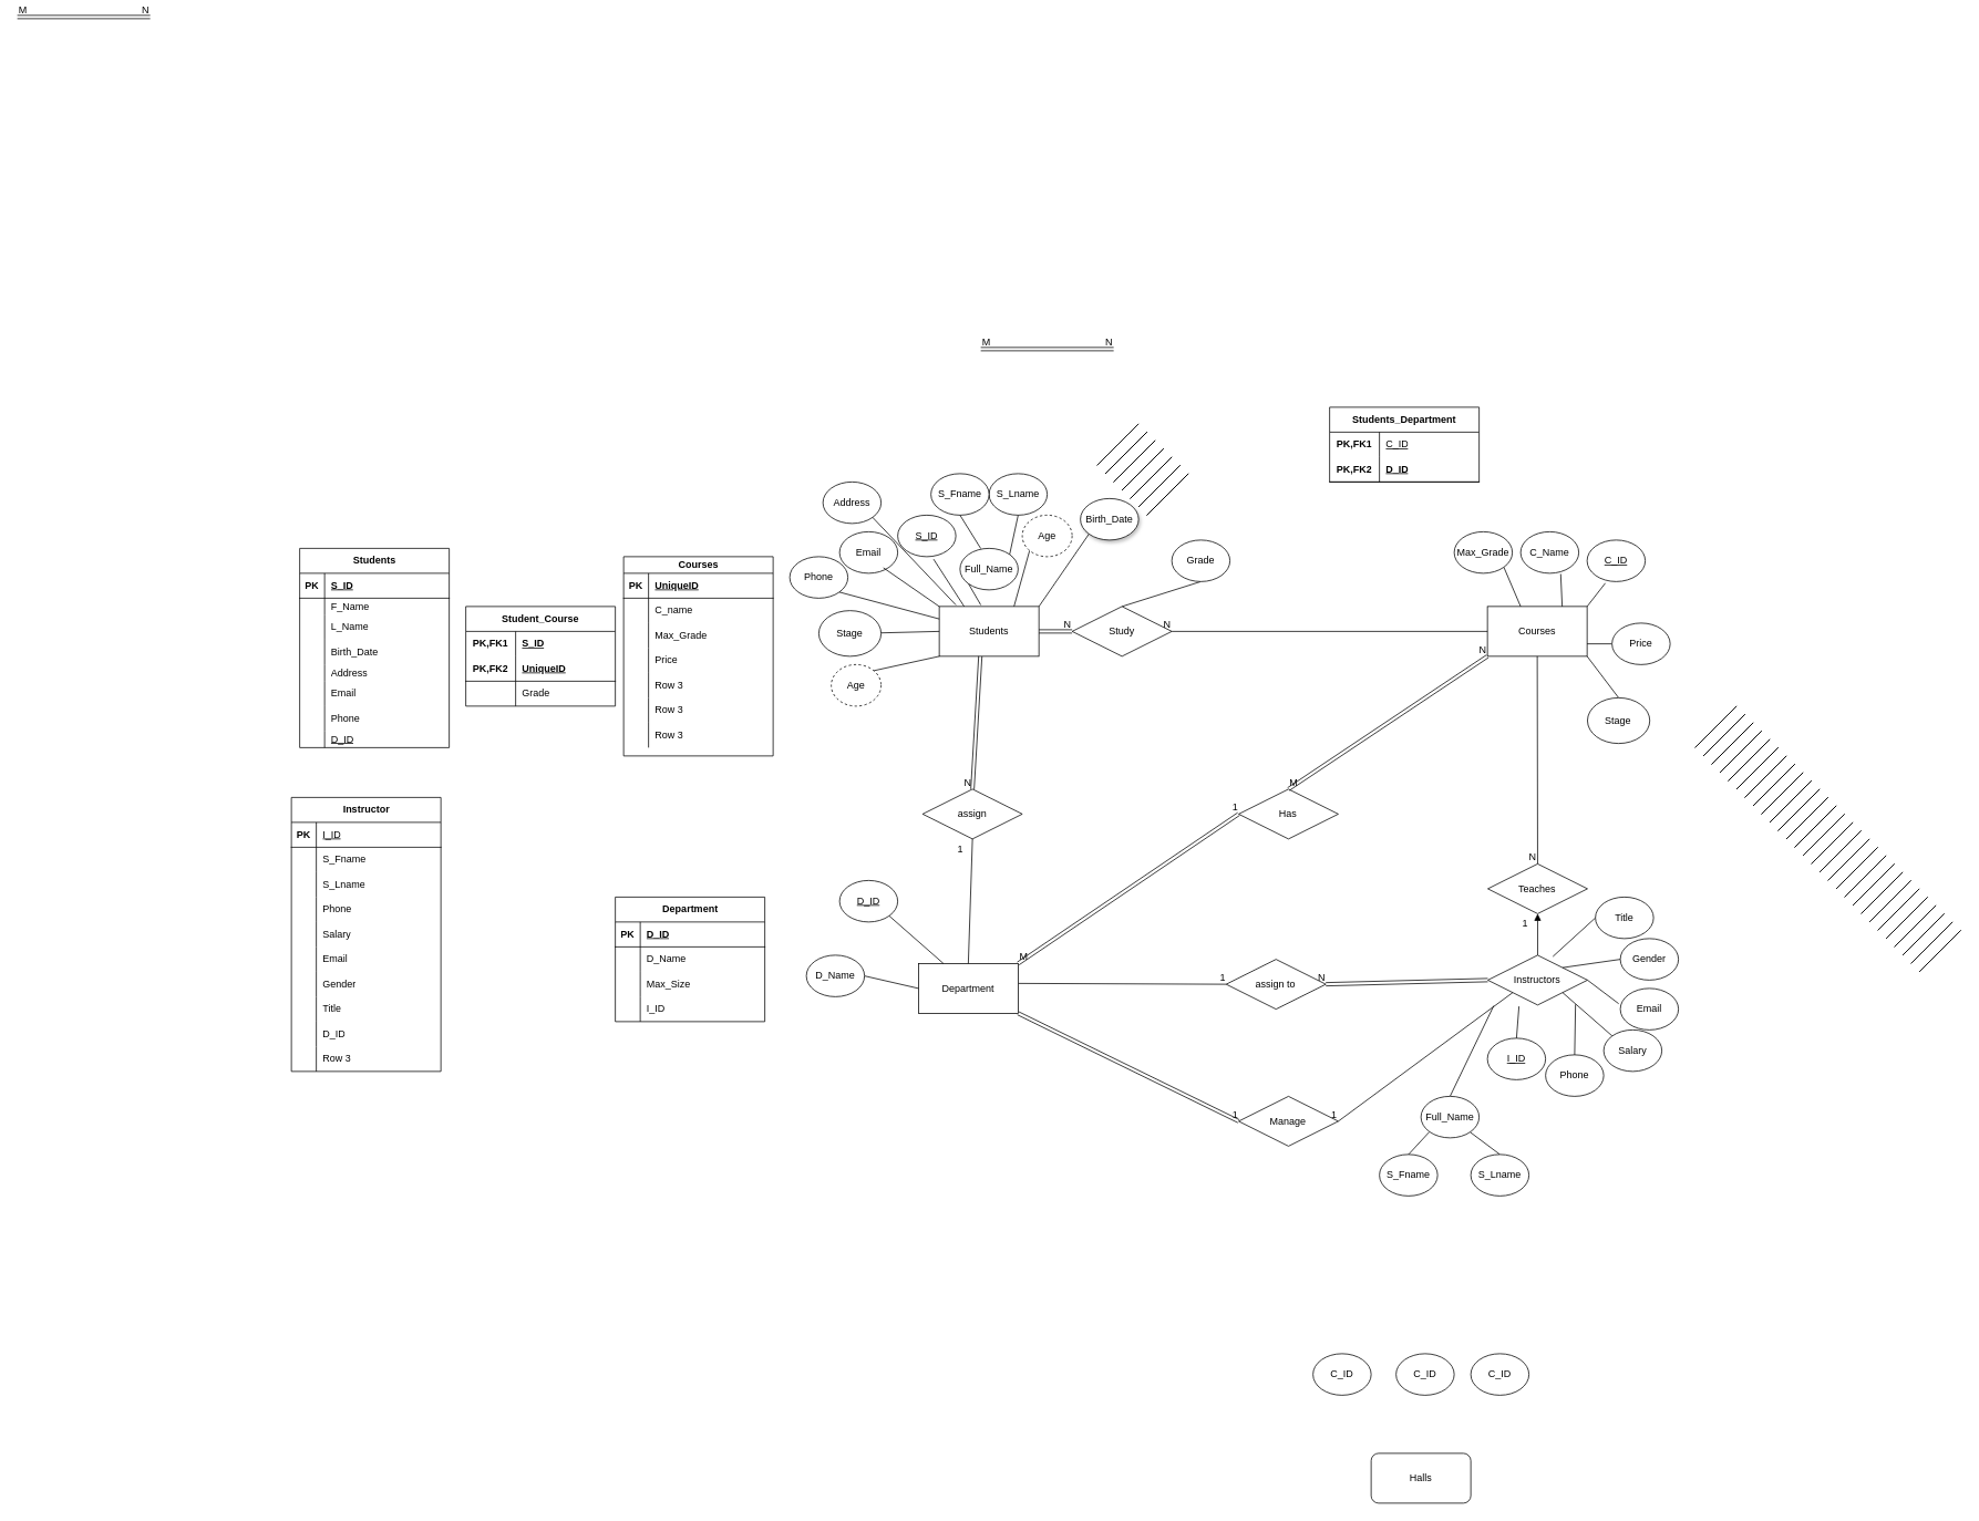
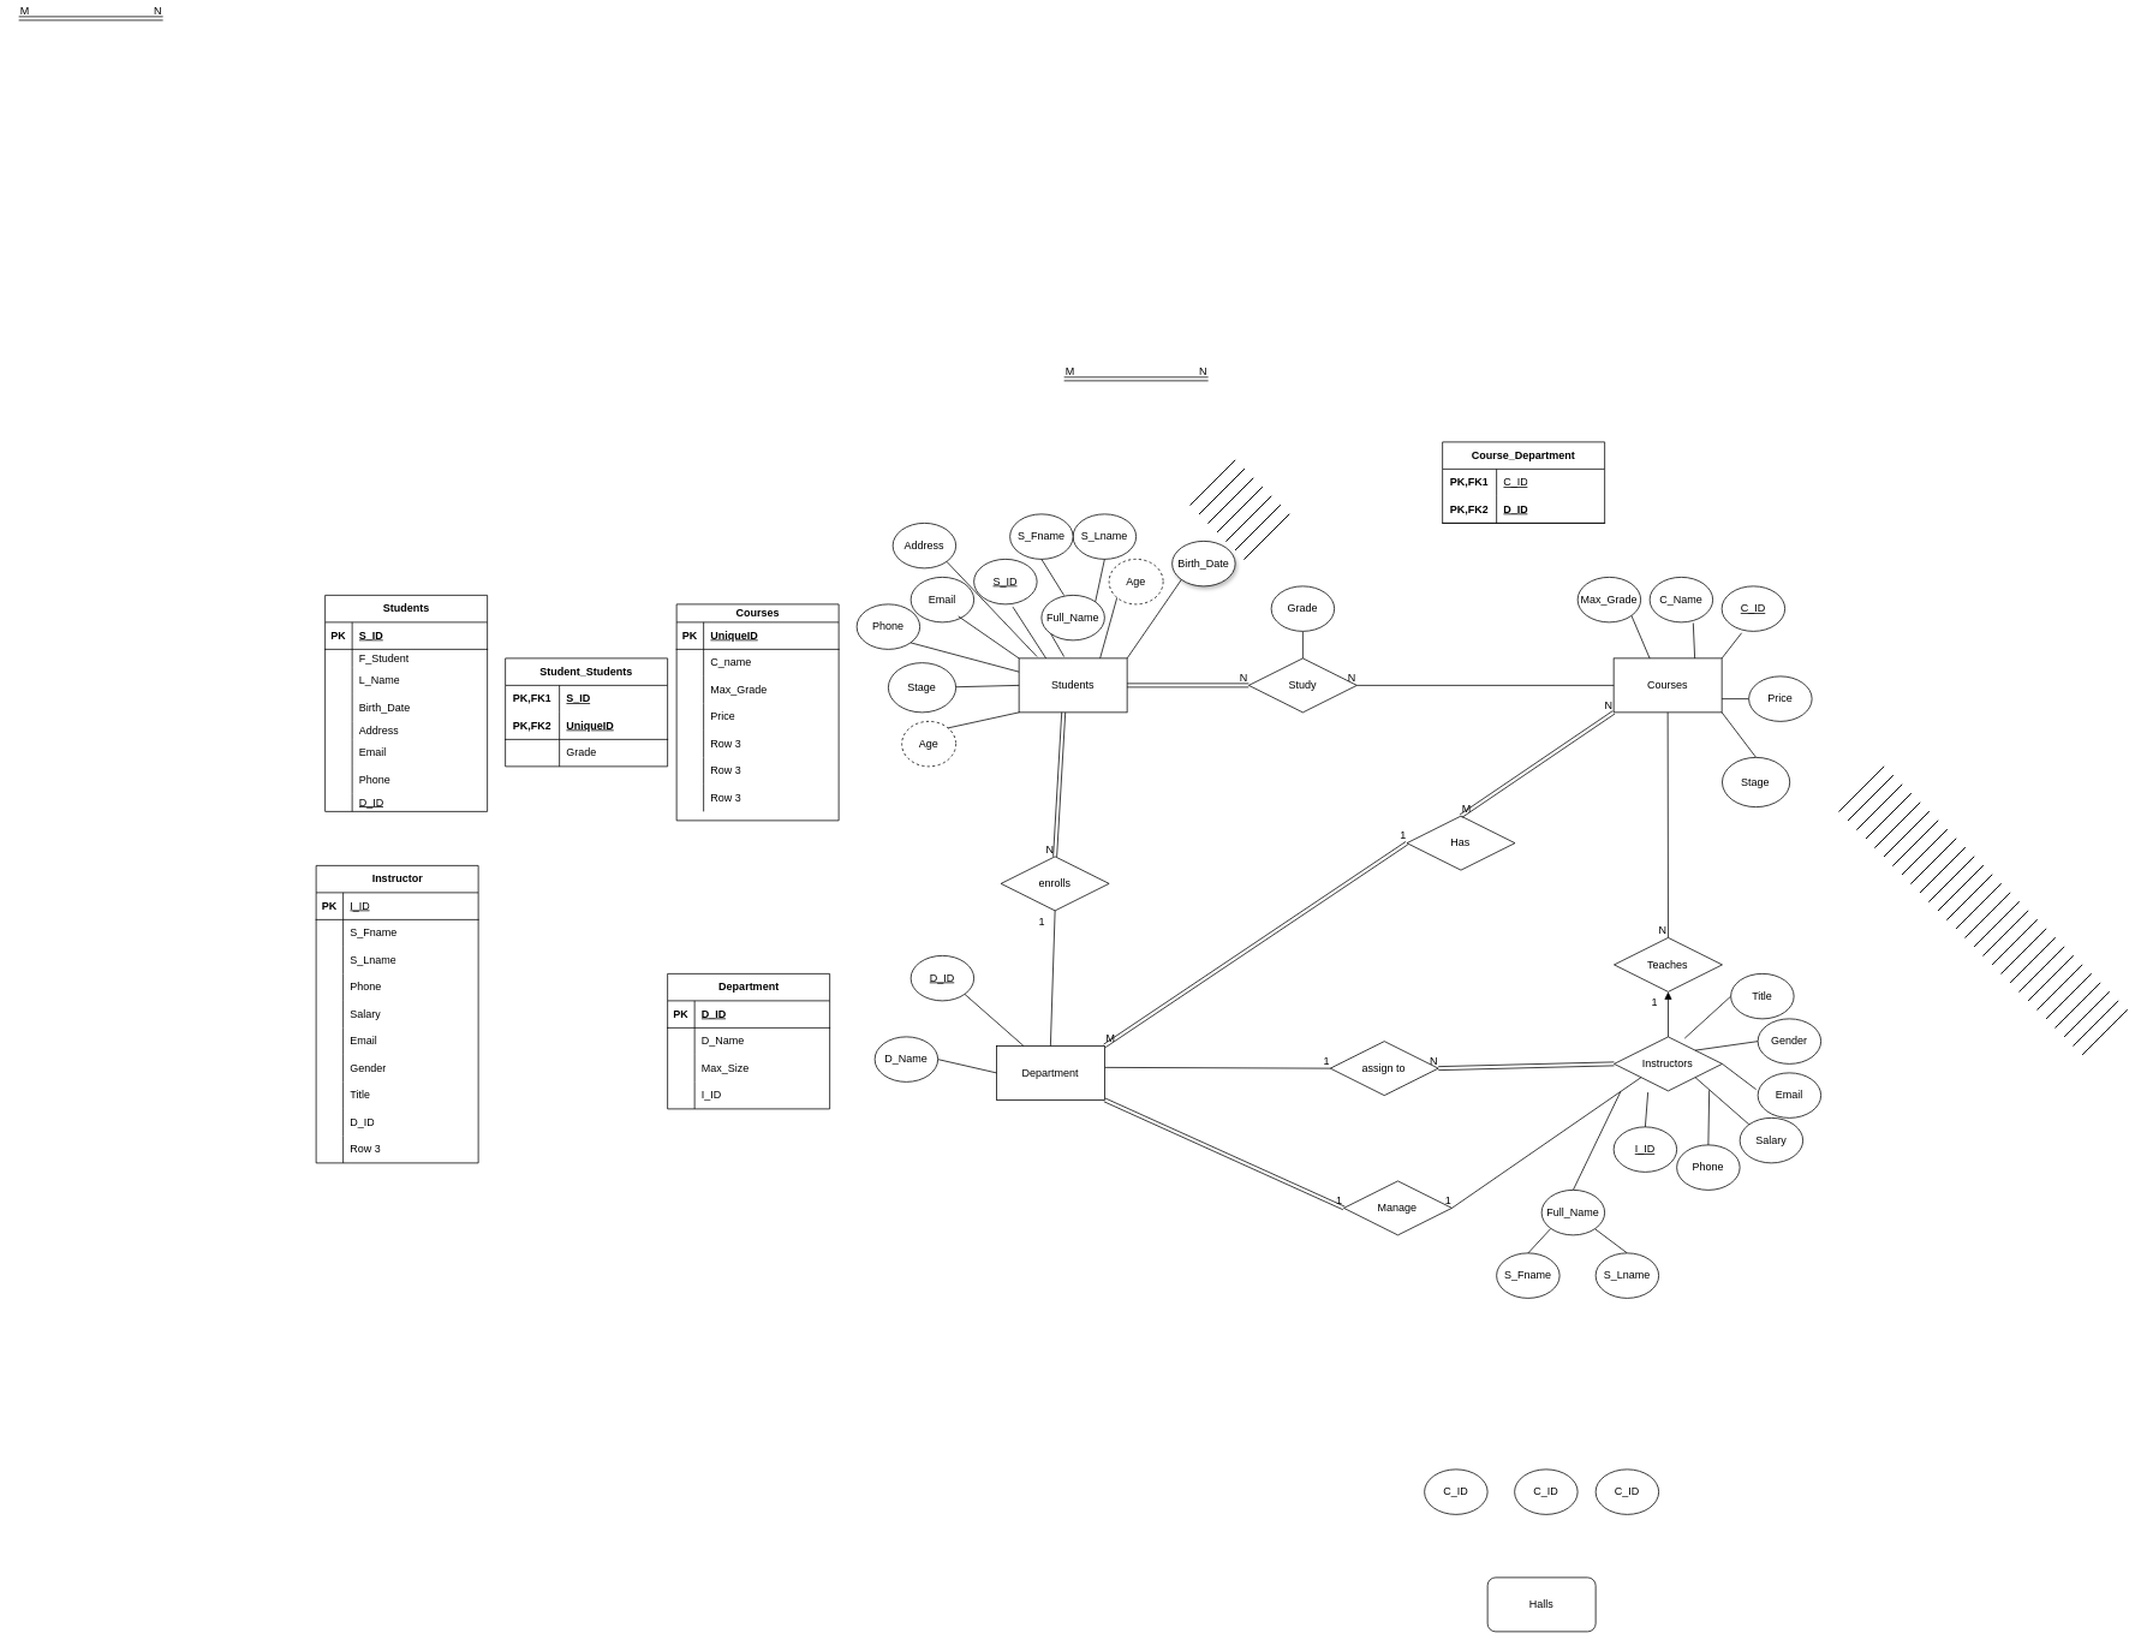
- <mxCell id="291" value="Students_Department" style="shape=table;startSize=30;container=1;collapsible=1;childLayout=tableLayout;fixedRows=1;rowLines=0;fontStyle=1;align=center;resizeLast=1;html=1;whiteSpace=wrap;" parent="1" vertex="1"><mxGeometry x="1600" y="490" width="180" height="90" as="geometry" /></mxCell>
+ <mxCell id="291" value="Course_Department" style="shape=table;startSize=30;container=1;collapsible=1;childLayout=tableLayout;fixedRows=1;rowLines=0;fontStyle=1;align=center;resizeLast=1;html=1;whiteSpace=wrap;" parent="1" vertex="1"><mxGeometry x="1600" y="490" width="180" height="90" as="geometry" /></mxCell>
- <mxCell id="196" value="F_Name" style="shape=partialRectangle;connectable=0;fillColor=none;top=0;left=0;bottom=0;right=0;align=left;spacingLeft=6;overflow=hidden;whiteSpace=wrap;html=1;" parent="194" vertex="1"><mxGeometry x="30" width="150" height="20" as="geometry"><mxRectangle width="150" height="20" as="alternateBounds" /></mxGeometry></mxCell>
+ <mxCell id="196" value="F_Student" style="shape=partialRectangle;connectable=0;fillColor=none;top=0;left=0;bottom=0;right=0;align=left;spacingLeft=6;overflow=hidden;whiteSpace=wrap;html=1;" parent="194" vertex="1"><mxGeometry x="30" width="150" height="20" as="geometry"><mxRectangle width="150" height="20" as="alternateBounds" /></mxGeometry></mxCell>
- <mxCell id="215" value="Student_Course" style="shape=table;startSize=30;container=1;collapsible=1;childLayout=tableLayout;fixedRows=1;rowLines=0;fontStyle=1;align=center;resizeLast=1;html=1;whiteSpace=wrap;" parent="1" vertex="1"><mxGeometry x="560" y="730" width="180" height="120" as="geometry" /></mxCell>
+ <mxCell id="215" value="Student_Students" style="shape=table;startSize=30;container=1;collapsible=1;childLayout=tableLayout;fixedRows=1;rowLines=0;fontStyle=1;align=center;resizeLast=1;html=1;whiteSpace=wrap;" parent="1" vertex="1"><mxGeometry x="560" y="730" width="180" height="120" as="geometry" /></mxCell>
- <mxCell id="80" value="Study" style="shape=rhombus;perimeter=rhombusPerimeter;whiteSpace=wrap;html=1;align=center;" parent="1" vertex="1"><mxGeometry x="1290" y="730" width="120" height="60" as="geometry" /></mxCell>
+ <mxCell id="80" value="Study" style="shape=rhombus;perimeter=rhombusPerimeter;whiteSpace=wrap;html=1;align=center;" parent="1" vertex="1"><mxGeometry x="1385" y="730" width="120" height="60" as="geometry" /></mxCell>
- <mxCell id="65" value="assign" style="shape=rhombus;perimeter=rhombusPerimeter;whiteSpace=wrap;html=1;align=center;" parent="1" vertex="1"><mxGeometry x="1110" y="950" width="120" height="60" as="geometry" /></mxCell>
+ <mxCell id="65" value="enrolls" style="shape=rhombus;perimeter=rhombusPerimeter;whiteSpace=wrap;html=1;align=center;" parent="1" vertex="1"><mxGeometry x="1110" y="950" width="120" height="60" as="geometry" /></mxCell>
- <mxCell id="172" value="Has" style="shape=rhombus;perimeter=rhombusPerimeter;whiteSpace=wrap;html=1;align=center;" parent="1" vertex="1"><mxGeometry x="1490.46" y="950" width="120" height="60" as="geometry" /></mxCell>
+ <mxCell id="172" value="Has" style="shape=rhombus;perimeter=rhombusPerimeter;whiteSpace=wrap;html=1;align=center;" parent="1" vertex="1"><mxGeometry x="1560.46" y="905" width="120" height="60" as="geometry" /></mxCell>
- <mxCell id="86" value="Manage" style="shape=rhombus;perimeter=rhombusPerimeter;whiteSpace=wrap;html=1;align=center;" parent="1" vertex="1"><mxGeometry x="1490.46" y="1320" width="120" height="60" as="geometry" /></mxCell>
+ <mxCell id="86" value="Manage" style="shape=rhombus;perimeter=rhombusPerimeter;whiteSpace=wrap;html=1;align=center;" parent="1" vertex="1"><mxGeometry x="1490.46" y="1310" width="120" height="60" as="geometry" /></mxCell>
